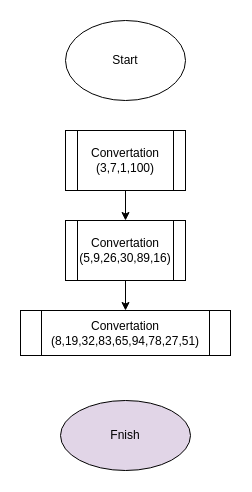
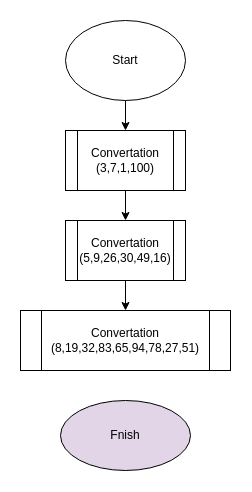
+ <mxCell id="2" value="" style="edgeStyle=orthogonalEdgeStyle;rounded=0;orthogonalLoop=1;jettySize=auto;html=1;" edge="1" parent="1" source="3" target="5"><mxGeometry relative="1" as="geometry" /></mxCell>
- <mxCell id="7" value="Convertation (5,9,26,30,89,16)" style="shape=process;whiteSpace=wrap;html=1;backgroundOutline=1;" vertex="1" parent="1"><mxGeometry x="65" y="220" width="120" height="60" as="geometry" /></mxCell>
+ <mxCell id="7" value="Convertation (5,9,26,30,49,16)" style="shape=process;whiteSpace=wrap;html=1;backgroundOutline=1;" vertex="1" parent="1"><mxGeometry x="65" y="220" width="120" height="60" as="geometry" /></mxCell>
- <mxCell id="8" value="Convertation (8,19,32,83,65,94,78,27,51)" style="shape=process;whiteSpace=wrap;html=1;backgroundOutline=1;" vertex="1" parent="1"><mxGeometry x="20" y="310" width="210" height="45" as="geometry" /></mxCell>
+ <mxCell id="8" value="Convertation (8,19,32,83,65,94,78,27,51)" style="shape=process;whiteSpace=wrap;html=1;backgroundOutline=1;" vertex="1" parent="1"><mxGeometry x="20" y="310" width="210" height="60" as="geometry" /></mxCell>
